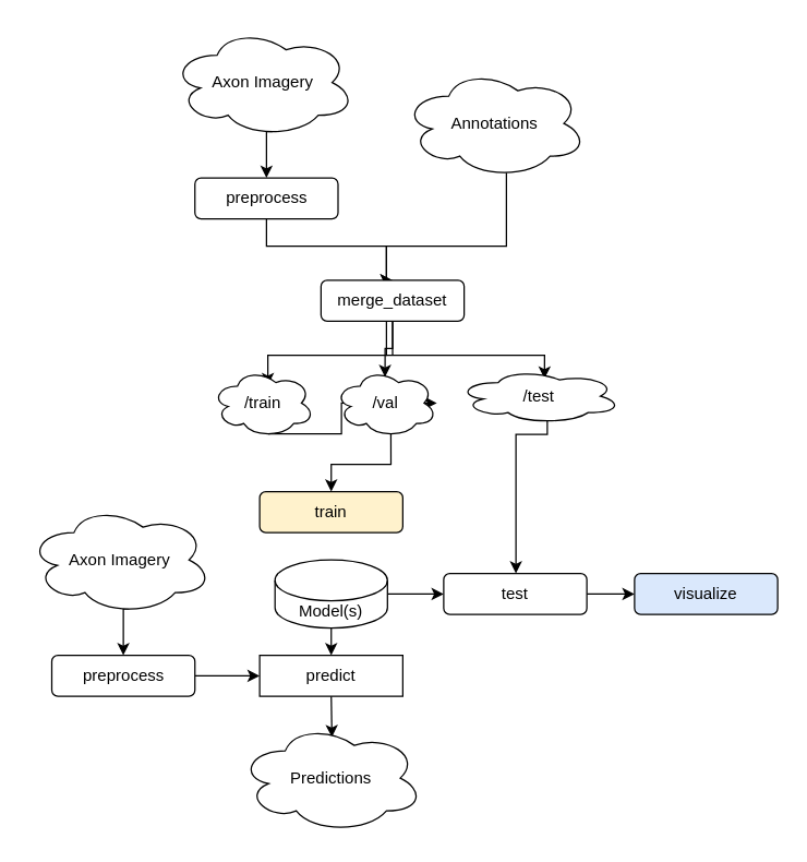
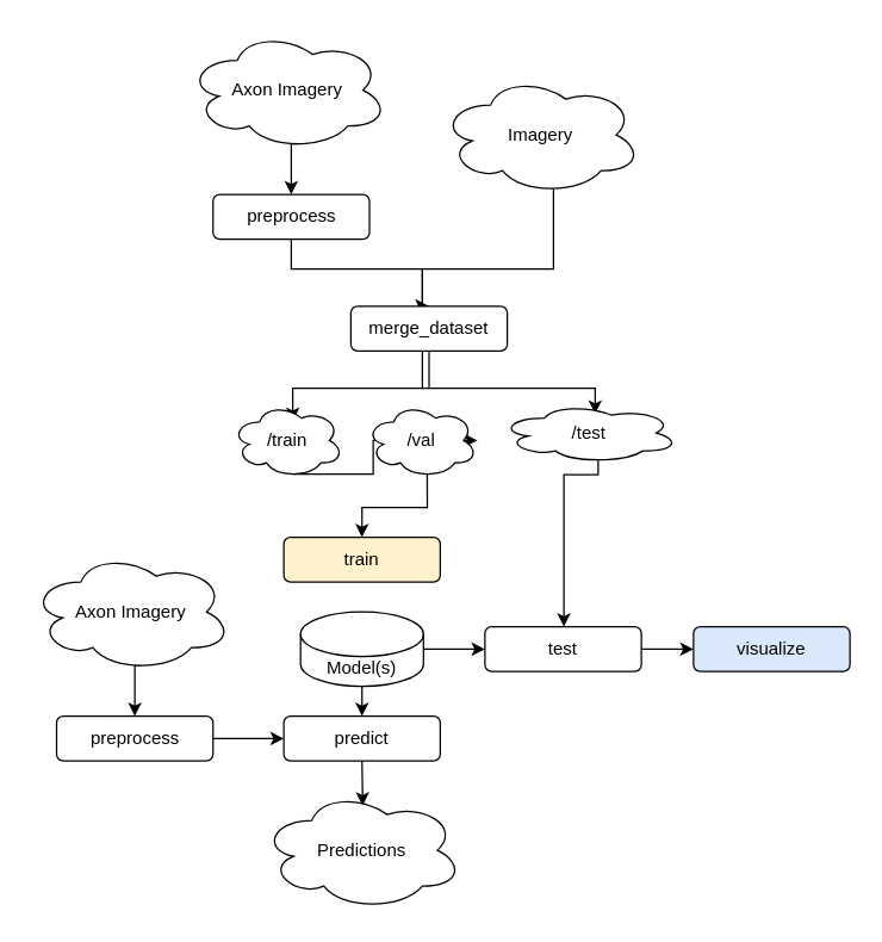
- <mxCell id="13" value="Annotations" style="ellipse;shape=cloud;whiteSpace=wrap;html=1;" vertex="1" parent="1"><mxGeometry x="295" y="50" width="135" height="80" as="geometry" /></mxCell>
+ <mxCell id="13" value="Imagery" style="ellipse;shape=cloud;whiteSpace=wrap;html=1;" vertex="1" parent="1"><mxGeometry x="295" y="50" width="135" height="80" as="geometry" /></mxCell>
- <mxCell id="7" style="edgeStyle=orthogonalEdgeStyle;rounded=0;orthogonalLoop=1;jettySize=auto;html=1;exitX=0.5;exitY=1;exitDx=0;exitDy=0;entryX=0.493;entryY=0.12;entryDx=0;entryDy=0;entryPerimeter=0;" edge="1" parent="1" source="10" target="15"><mxGeometry relative="1" as="geometry" /></mxCell>
- <mxCell id="26" value="predict" style="whiteSpace=wrap;html=1;rounded=0;" vertex="1" parent="1"><mxGeometry x="190" y="480" width="105" height="30" as="geometry" /></mxCell>
+ <mxCell id="26" value="predict" style="rounded=1;whiteSpace=wrap;html=1;" vertex="1" parent="1"><mxGeometry x="190" y="480" width="105" height="30" as="geometry" /></mxCell>
